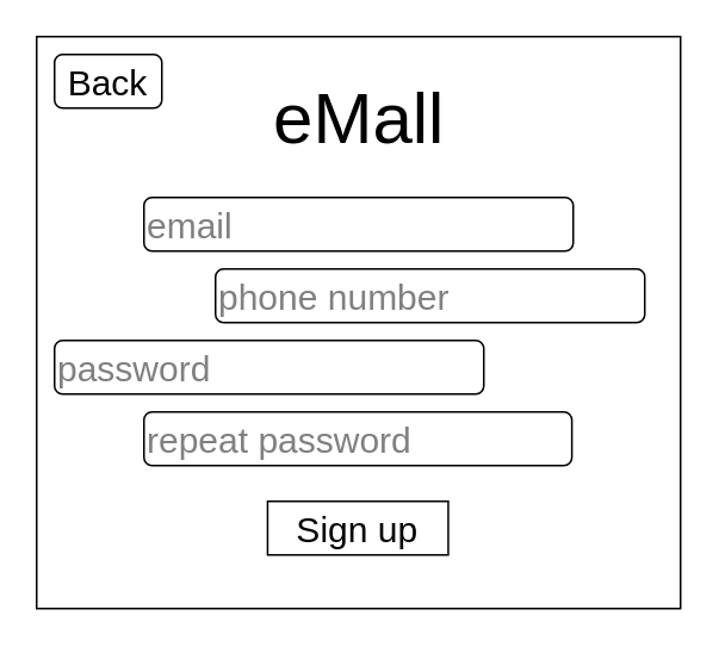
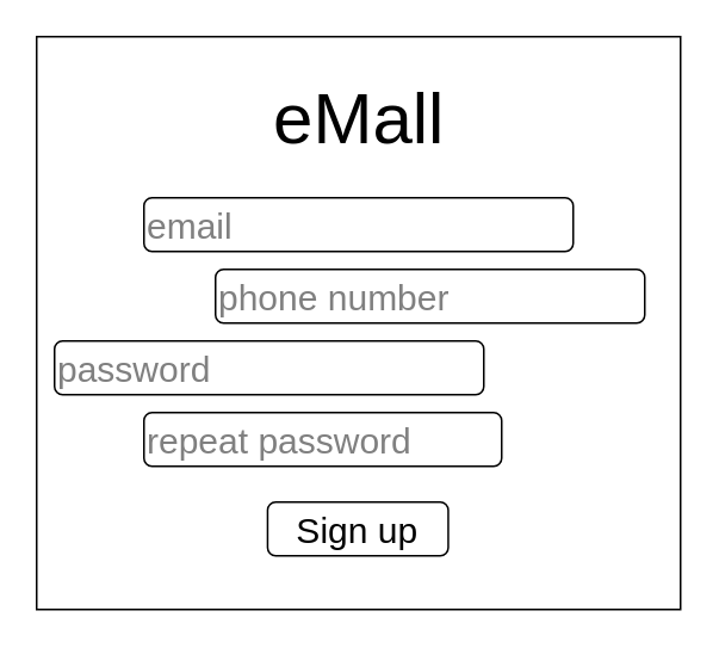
- <mxCell id="9" value="&lt;font style=&quot;font-size: 20px;&quot;&gt;Back&lt;/font&gt;" style="rounded=1;whiteSpace=wrap;html=1;" vertex="1" parent="1"><mxGeometry x="30" y="30" width="60" height="30" as="geometry" /></mxCell>
- <mxCell id="7" value="&lt;font color=&quot;#808080&quot;&gt;repeat password&lt;/font&gt;" style="rounded=1;whiteSpace=wrap;html=1;fontSize=20;align=left;" parent="1" vertex="1"><mxGeometry x="80" y="230" width="239.25" height="30" as="geometry" /></mxCell>
+ <mxCell id="7" value="&lt;font color=&quot;#808080&quot;&gt;repeat password&lt;/font&gt;" style="rounded=1;whiteSpace=wrap;html=1;fontSize=20;align=left;" parent="1" vertex="1"><mxGeometry x="80" y="230" width="200" height="30" as="geometry" /></mxCell>
- <mxCell id="4" value="Sign up" style="whiteSpace=wrap;html=1;fontSize=20;rounded=0;" parent="1" vertex="1"><mxGeometry x="149.13" y="280" width="101" height="30" as="geometry" /></mxCell>
+ <mxCell id="4" value="Sign up" style="rounded=1;whiteSpace=wrap;html=1;fontSize=20;" parent="1" vertex="1"><mxGeometry x="149.13" y="280" width="101" height="30" as="geometry" /></mxCell>
